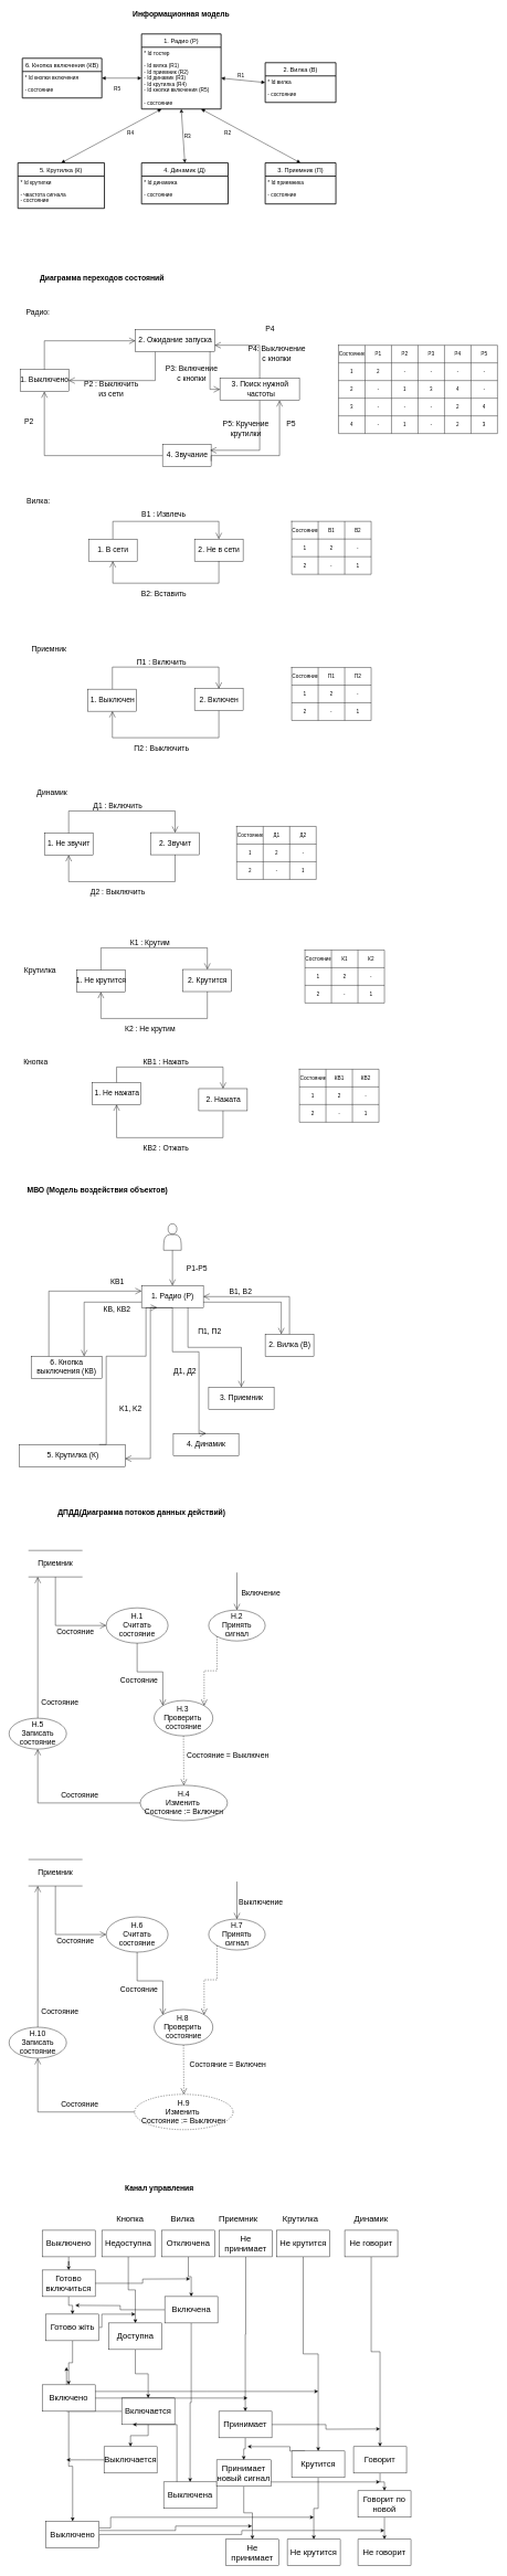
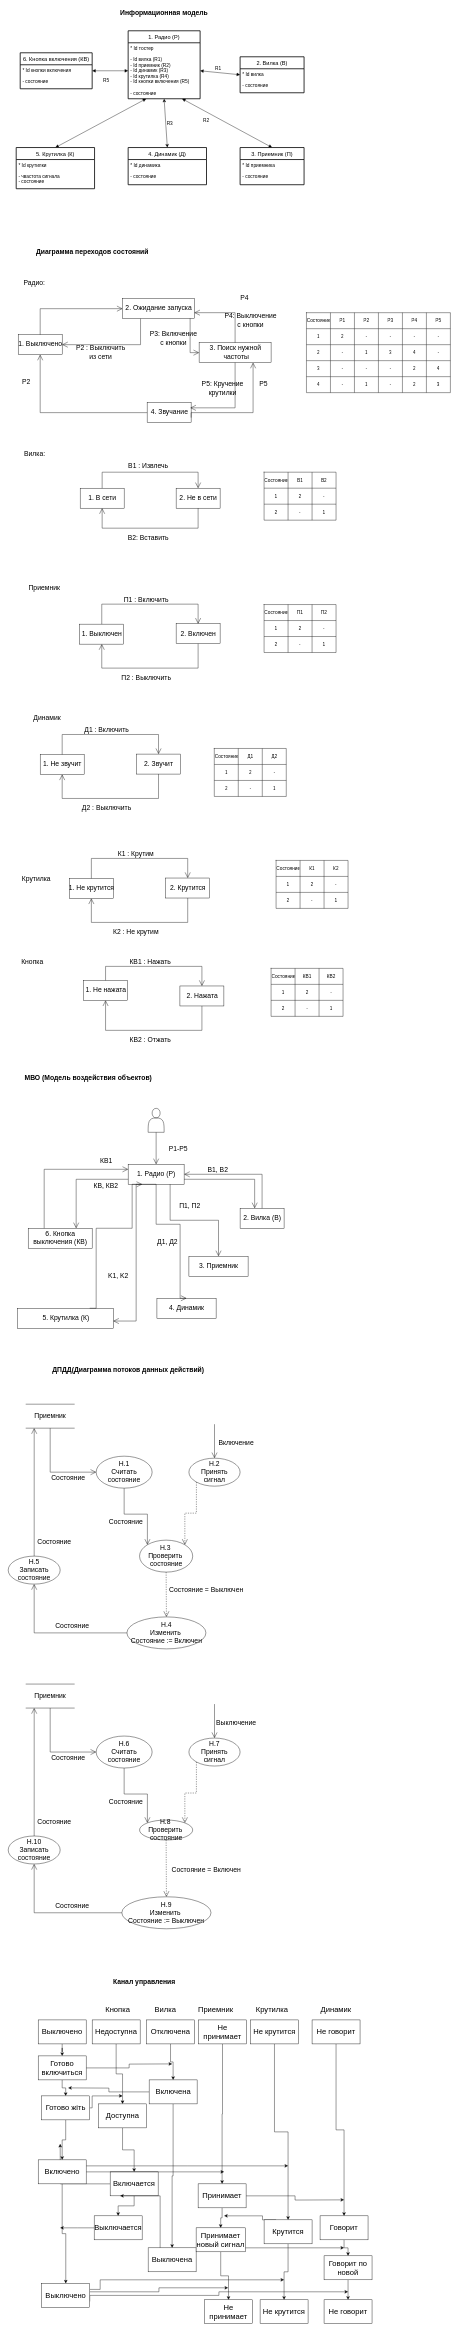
- <mxCell id="13" value="R4" style="text;html=1;align=center;verticalAlign=middle;resizable=0;points=[];autosize=1;rounded=0;" parent="1" vertex="1"><mxGeometry x="280" y="290" width="30" height="20" as="geometry" /></mxCell>
- <mxCell id="93" value="Н.8&amp;nbsp;&lt;br&gt;Проверить&amp;nbsp;&lt;br&gt;состояние" style="ellipse;whiteSpace=wrap;html=1;align=center;fontSize=17;rounded=0;" parent="1" vertex="1"><mxGeometry x="348.5" y="4550" width="133" height="80" as="geometry" /></mxCell>
+ <mxCell id="93" value="Н.8&amp;nbsp;&lt;br&gt;Проверить&amp;nbsp;&lt;br&gt;состояние" style="ellipse;whiteSpace=wrap;html=1;align=center;fontSize=17;rounded=0;" parent="1" vertex="1"><mxGeometry x="348.5" y="4550" width="133" height="50" as="geometry" /></mxCell>
- <mxCell id="92" value="Н.9&lt;br&gt;Изменить&amp;nbsp;&lt;br&gt;Состояние := Выключен" style="ellipse;whiteSpace=wrap;html=1;align=center;fontSize=17;rounded=0;dashed=1;" parent="1" vertex="1"><mxGeometry x="304.25" y="4742" width="223" height="80" as="geometry" /></mxCell>
+ <mxCell id="92" value="Н.9&lt;br&gt;Изменить&amp;nbsp;&lt;br&gt;Состояние := Выключен" style="ellipse;whiteSpace=wrap;html=1;align=center;fontSize=17;rounded=0;" parent="1" vertex="1"><mxGeometry x="304.25" y="4742" width="223" height="80" as="geometry" /></mxCell>
